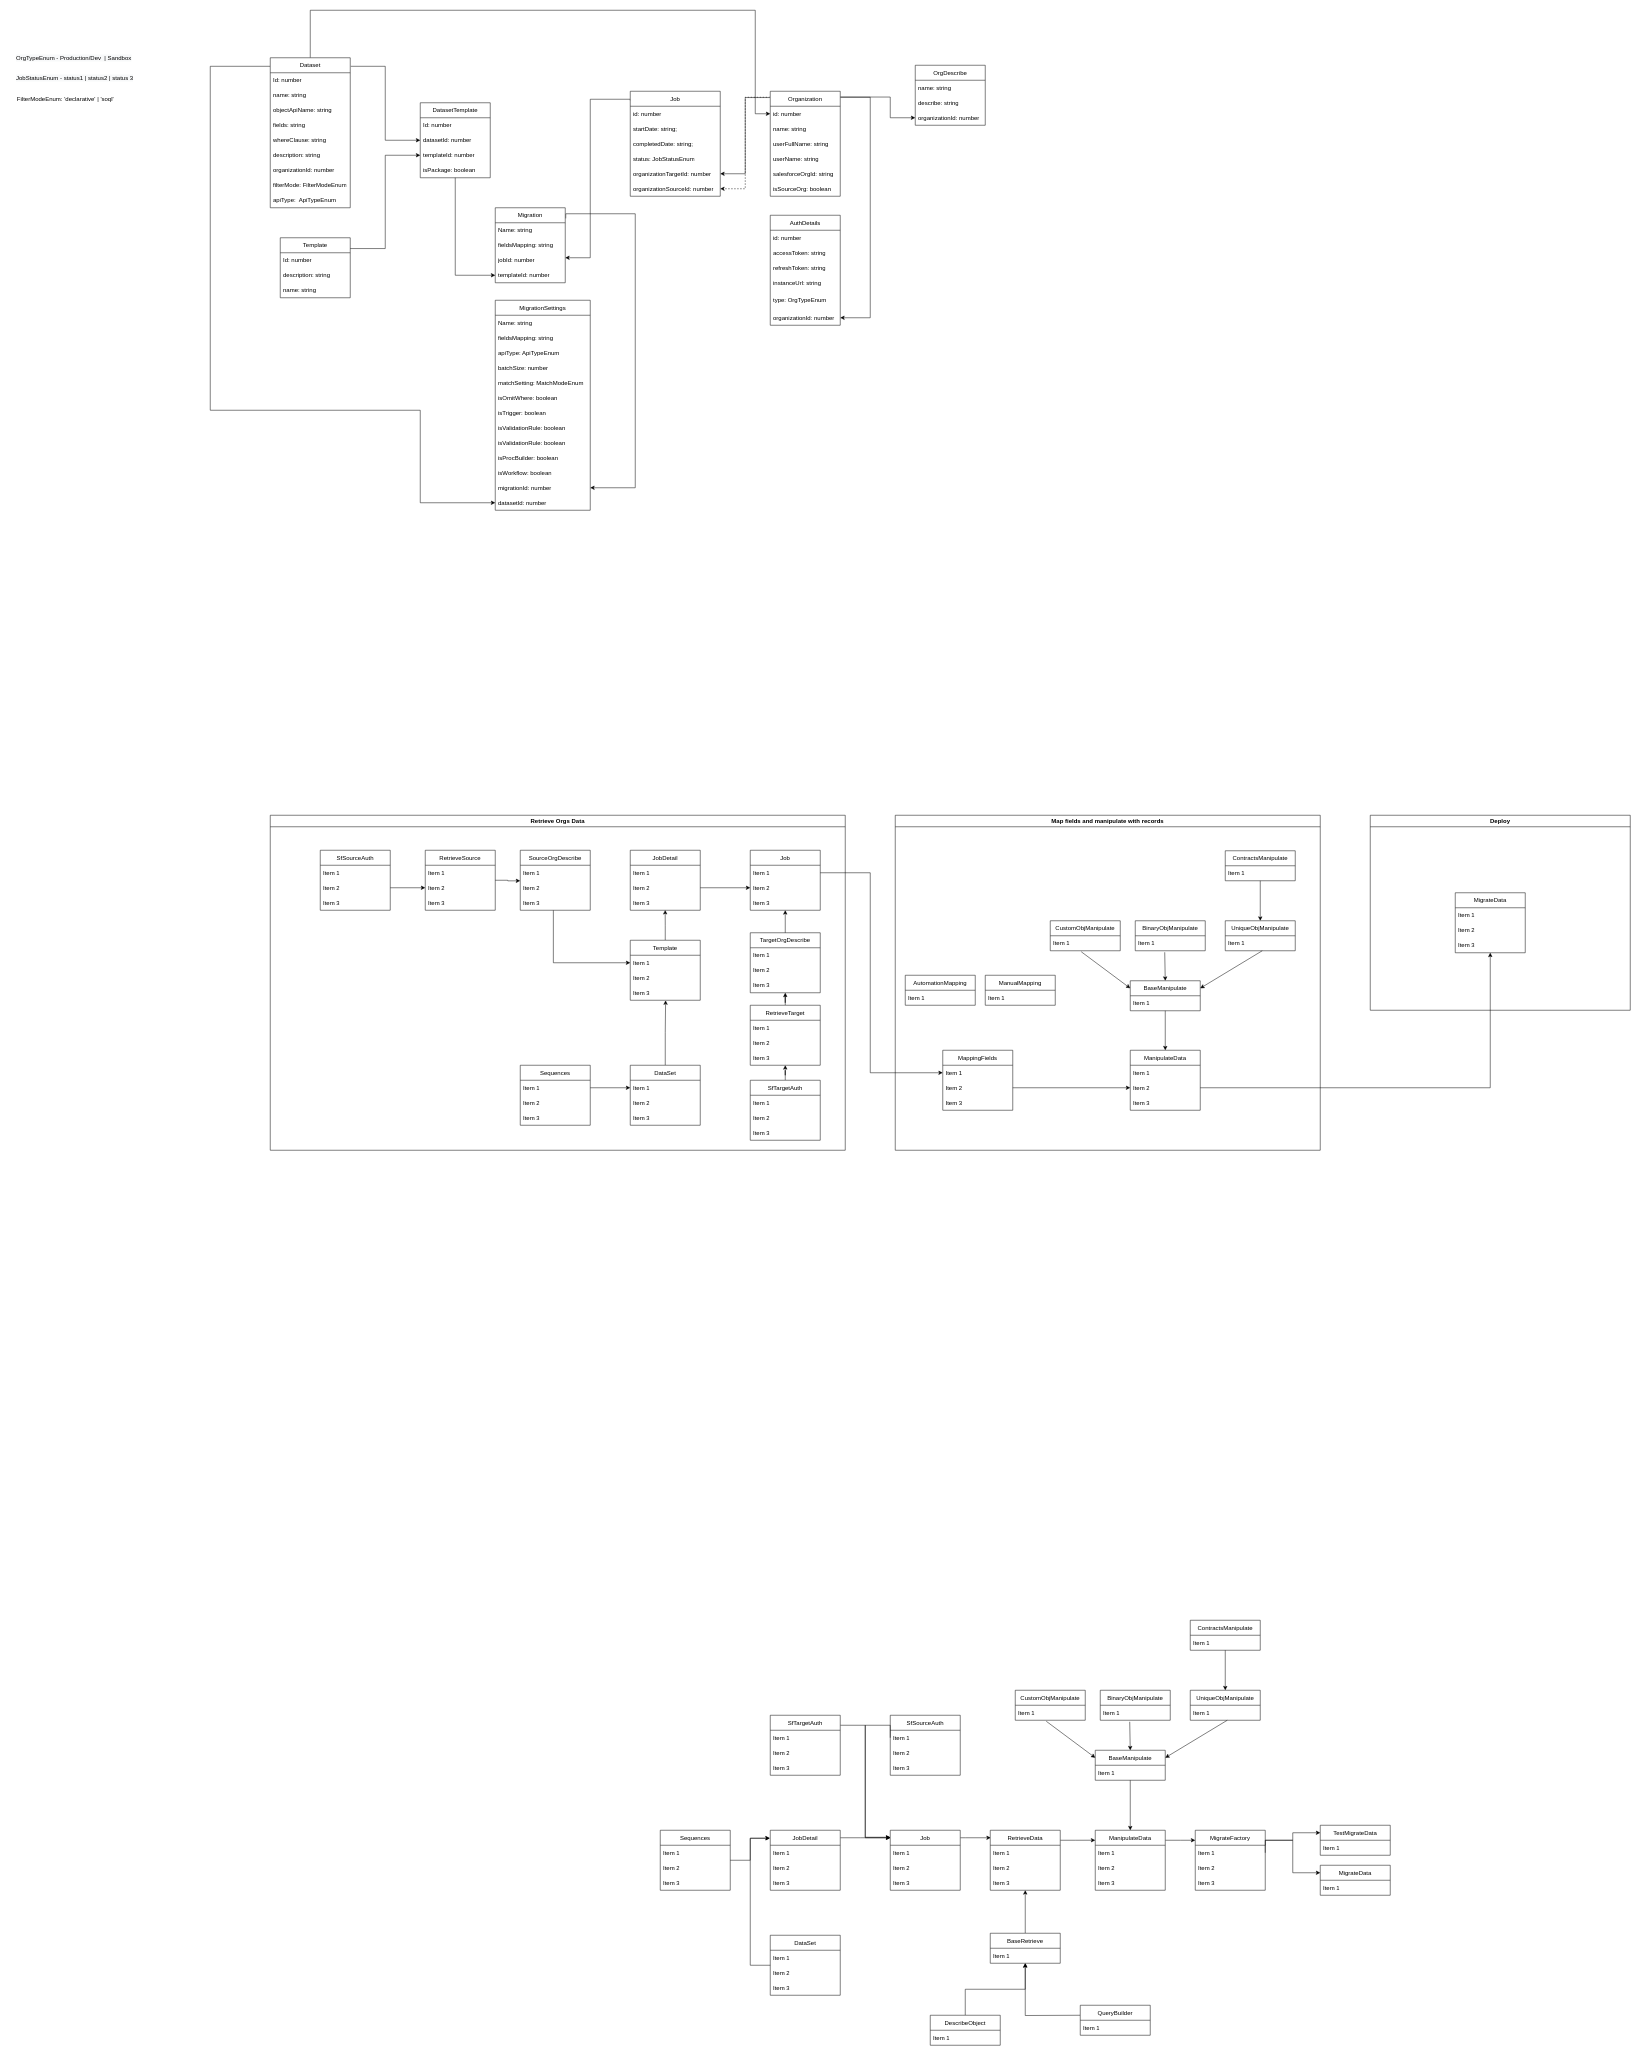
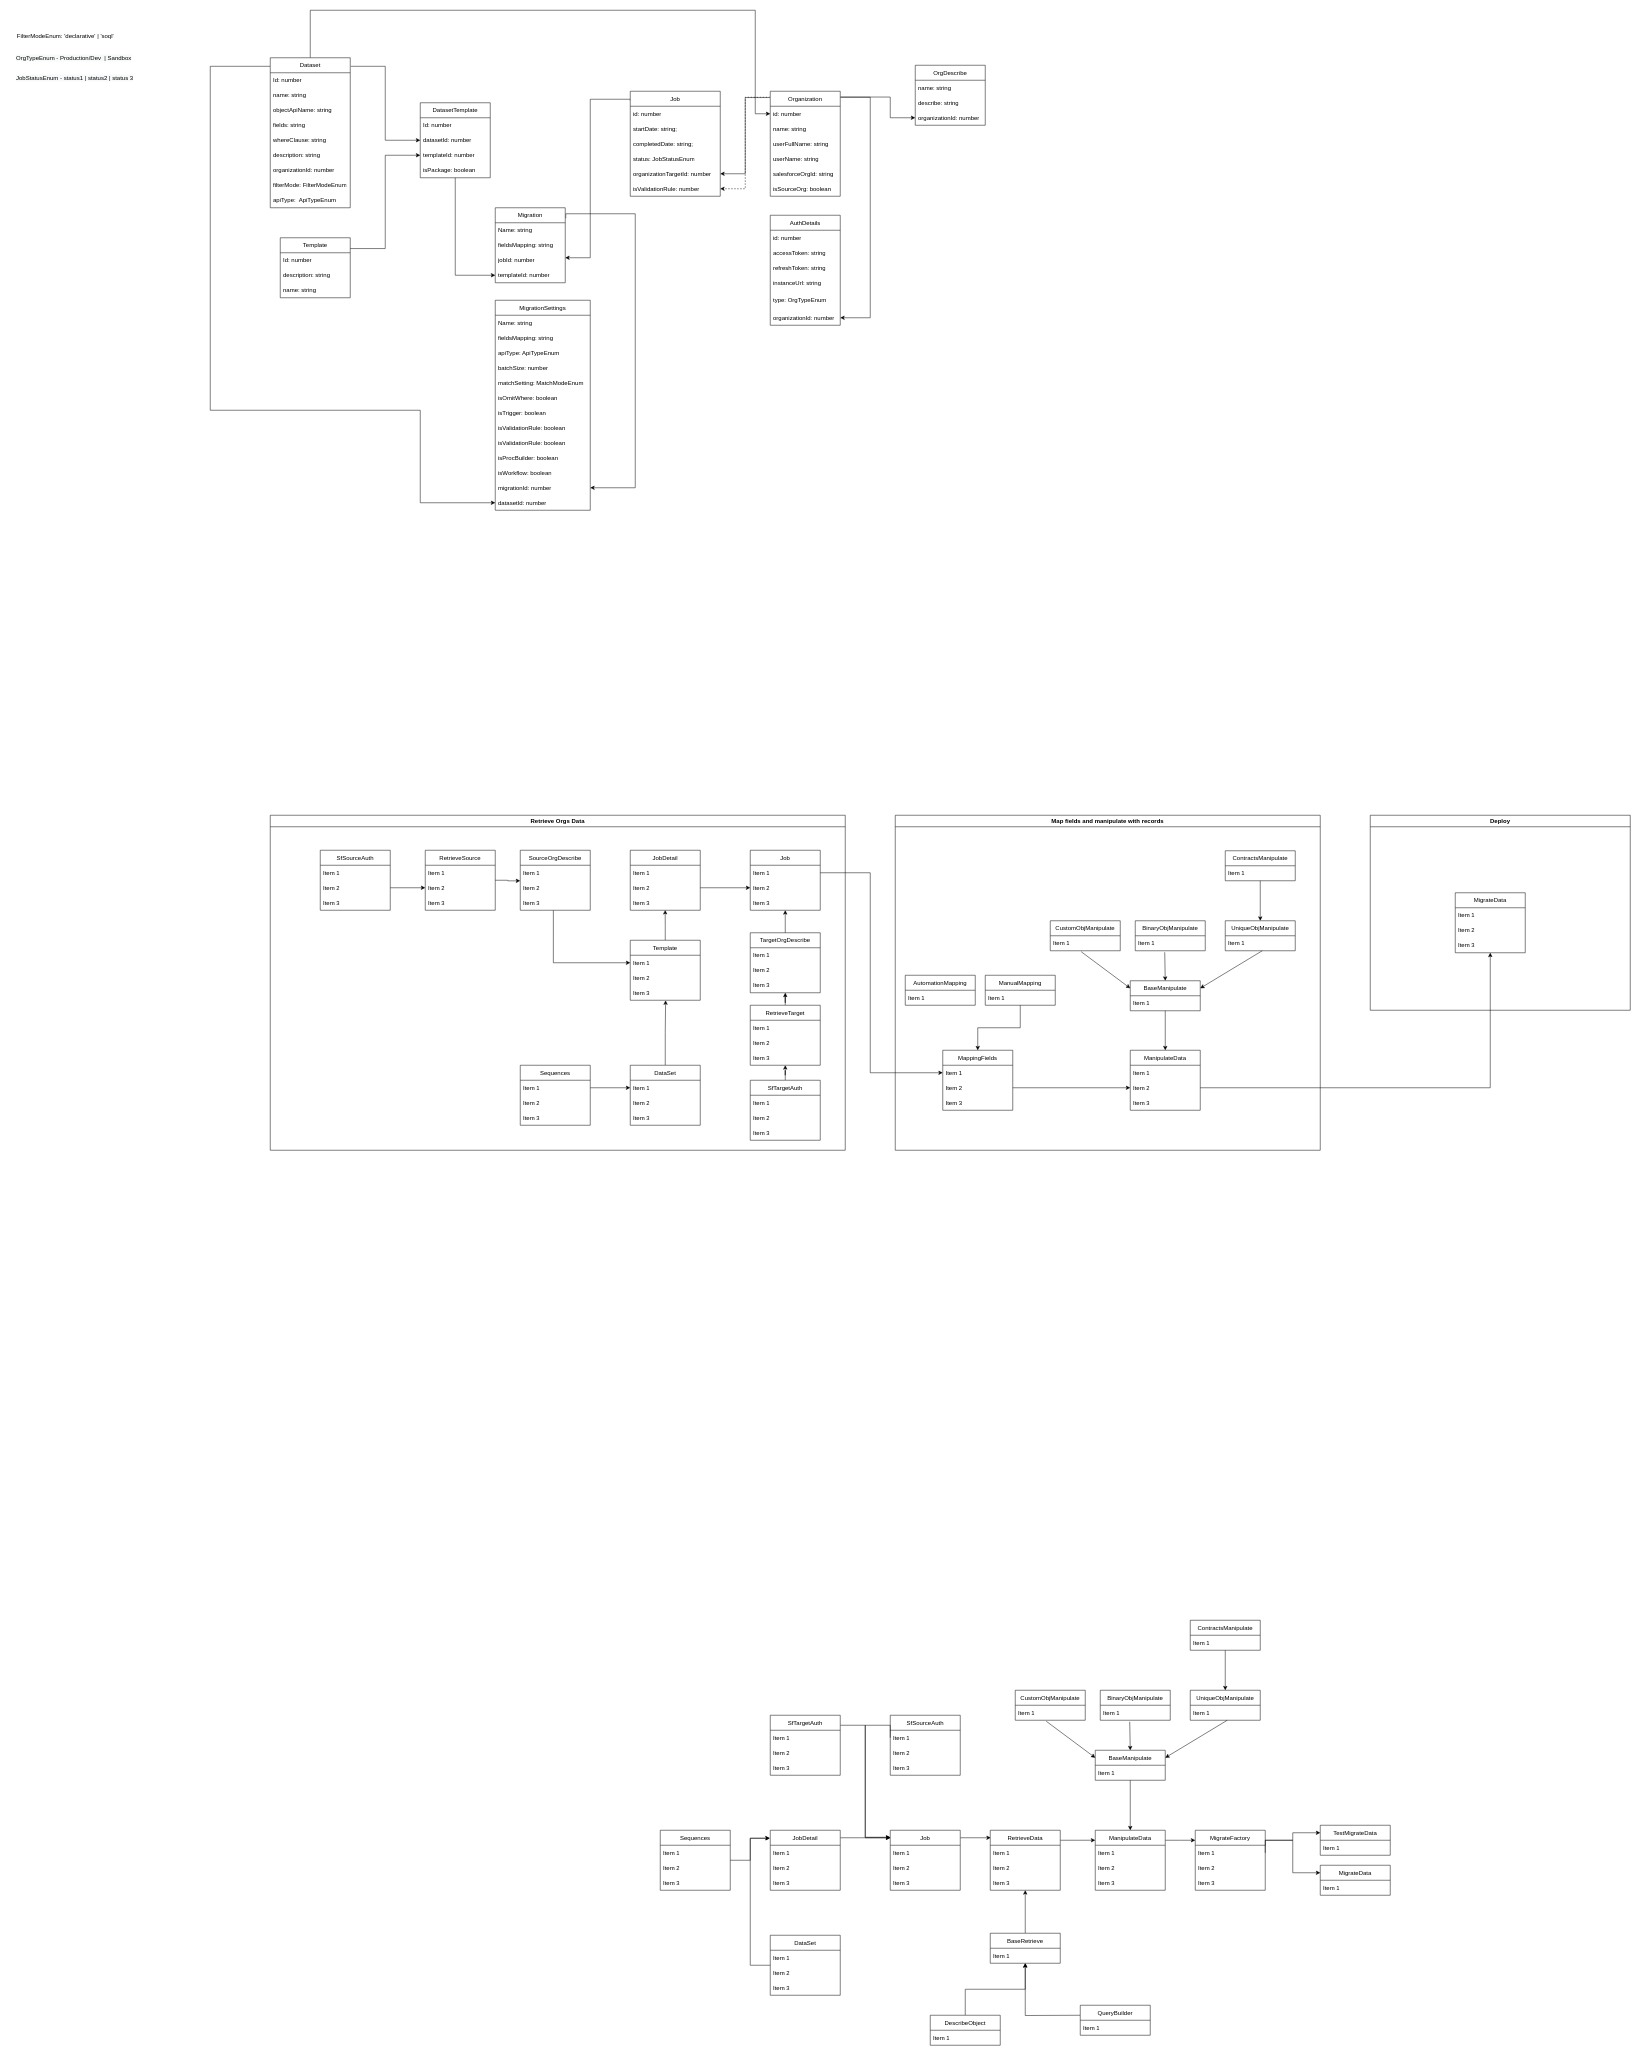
- <mxCell id="220" value="&lt;font style=&quot;font-size: 12px;&quot;&gt;&lt;span style=&quot;text-align: left;&quot;&gt;FilterModeEnum&lt;/span&gt;: 'declarative' | 'soql'&lt;/font&gt;" style="text;html=1;align=center;verticalAlign=middle;resizable=0;points=[];autosize=1;strokeColor=none;fillColor=none;fontSize=8;" vertex="1" parent="1"><mxGeometry x="20" y="182" width="220" height="30" as="geometry" /></mxCell>
+ <mxCell id="220" value="&lt;font style=&quot;font-size: 12px;&quot;&gt;&lt;span style=&quot;text-align: left;&quot;&gt;FilterModeEnum&lt;/span&gt;: 'declarative' | 'soql'&lt;/font&gt;" style="text;html=1;align=center;verticalAlign=middle;resizable=0;points=[];autosize=1;strokeColor=none;fillColor=none;fontSize=8;" vertex="1" parent="1"><mxGeometry x="20" y="57" width="220" height="30" as="geometry" /></mxCell>
- <mxCell id="199" value="organizationSourceId: number" style="text;strokeColor=none;fillColor=none;align=left;verticalAlign=middle;spacingLeft=4;spacingRight=4;overflow=hidden;points=[[0,0.5],[1,0.5]];portConstraint=eastwest;rotatable=0;whiteSpace=wrap;html=1;" vertex="1" parent="193"><mxGeometry y="180" width="180" height="30" as="geometry" /></mxCell>
+ <mxCell id="199" value="isValidationRule: number" style="text;strokeColor=none;fillColor=none;align=left;verticalAlign=middle;spacingLeft=4;spacingRight=4;overflow=hidden;points=[[0,0.5],[1,0.5]];portConstraint=eastwest;rotatable=0;whiteSpace=wrap;html=1;" vertex="1" parent="193"><mxGeometry y="180" width="180" height="30" as="geometry" /></mxCell>
+ <mxCell id="161" style="edgeStyle=orthogonalEdgeStyle;rounded=0;orthogonalLoop=1;jettySize=auto;html=1;entryX=0.5;entryY=0;entryDx=0;entryDy=0;" parent="154" source="162" target="155" edge="1"><mxGeometry relative="1" as="geometry" /></mxCell>
